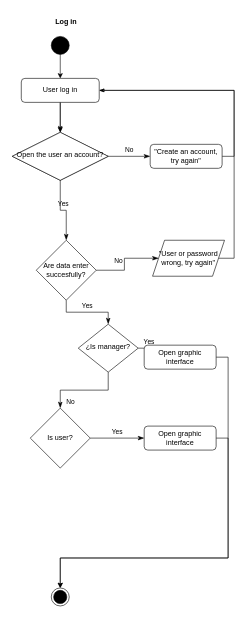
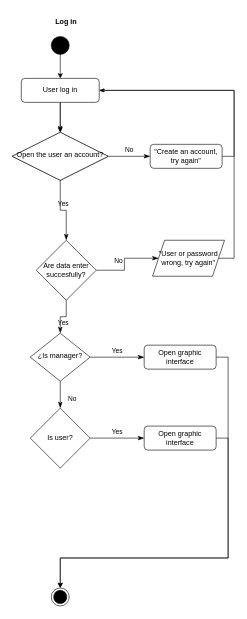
- <mxCell id="12" value="¿Is manager?" style="rhombus;whiteSpace=wrap;html=1;shadow=0;fontFamily=Helvetica;fontSize=12;align=center;strokeWidth=1;spacing=6;spacingTop=-4;" vertex="1" parent="1"><mxGeometry x="130" y="540" width="100" height="80" as="geometry" /></mxCell>
+ <mxCell id="12" value="¿Is manager?" style="rhombus;whiteSpace=wrap;html=1;shadow=0;fontFamily=Helvetica;fontSize=12;align=center;strokeWidth=1;spacing=6;spacingTop=-4;" vertex="1" parent="1"><mxGeometry x="50" y="555" width="100" height="80" as="geometry" /></mxCell>
